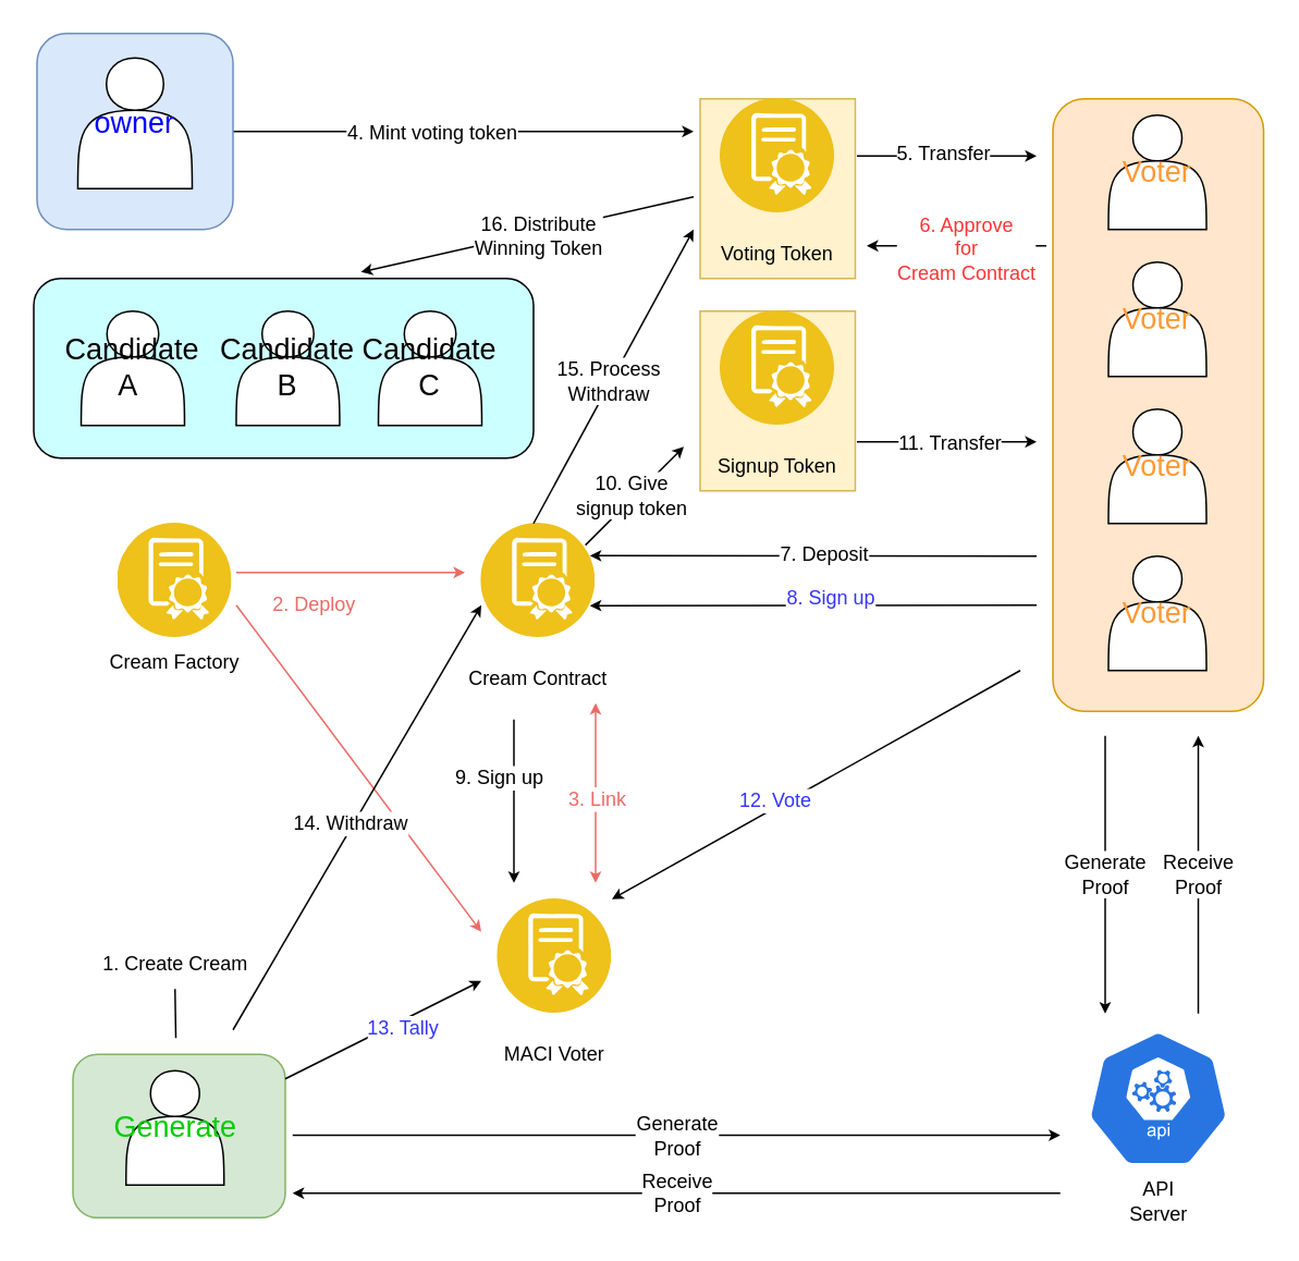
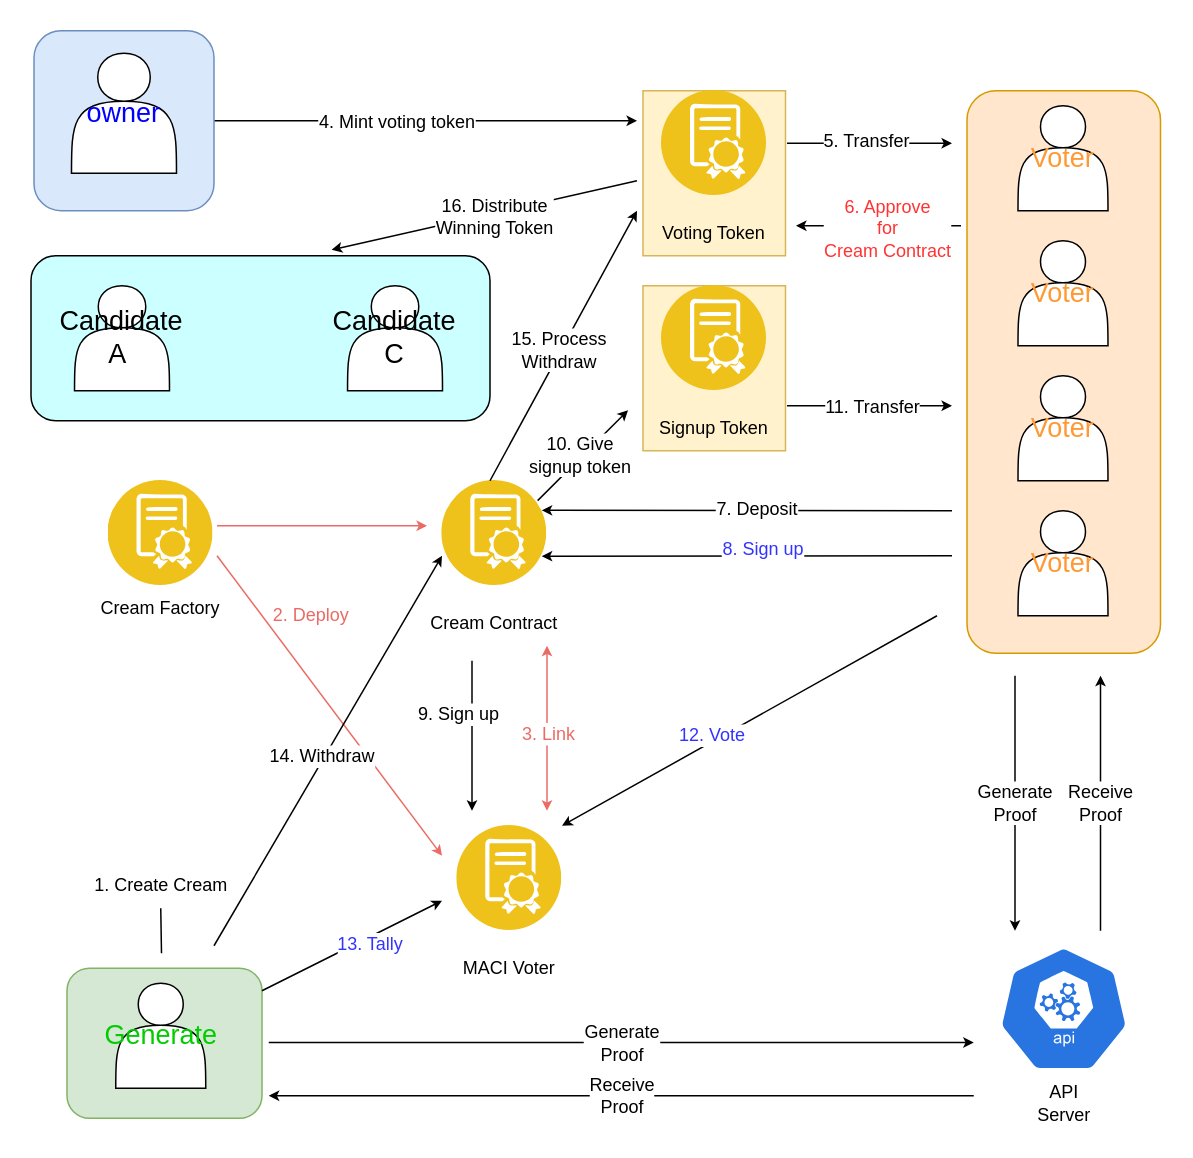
- <mxCell id="63" value="&lt;font color=&quot;#000000&quot;&gt;Candidate B&lt;/font&gt;" style="shape=actor;whiteSpace=wrap;html=1;fontSize=18;fontColor=#FF0000;" vertex="1" parent="60"><mxGeometry x="123.983" y="20" width="63.31" height="70" as="geometry" /></mxCell>
- <mxCell id="20" value="&lt;font style=&quot;font-size: 12px&quot;&gt;2. Deploy&lt;/font&gt;" style="text;html=1;strokeColor=none;fillColor=none;align=center;verticalAlign=middle;whiteSpace=wrap;rounded=0;fontSize=12;fontColor=#EA6B66;" vertex="1" parent="1"><mxGeometry x="161.5" y="355" width="60" height="30" as="geometry" /></mxCell>
+ <mxCell id="20" value="&lt;font style=&quot;font-size: 12px&quot;&gt;2. Deploy&lt;/font&gt;" style="text;html=1;strokeColor=none;fillColor=none;align=center;verticalAlign=middle;whiteSpace=wrap;rounded=0;fontSize=12;fontColor=#EA6B66;" vertex="1" parent="1"><mxGeometry x="176.5" y="395" width="60" height="30" as="geometry" /></mxCell>
